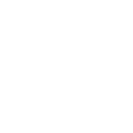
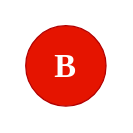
+ <mxCell id="2" value="&lt;b&gt;&lt;font style=&quot;font-size: 26px&quot; face=&quot;Verdana&quot;&gt;B&lt;/font&gt;&lt;/b&gt;" style="ellipse;whiteSpace=wrap;html=1;aspect=fixed;fillColor=#e51400;strokeColor=#B20000;fontColor=#ffffff;direction=south;" parent="1" vertex="1"><mxGeometry width="64" height="64" as="geometry" x="20" y="20" /></mxCell>
